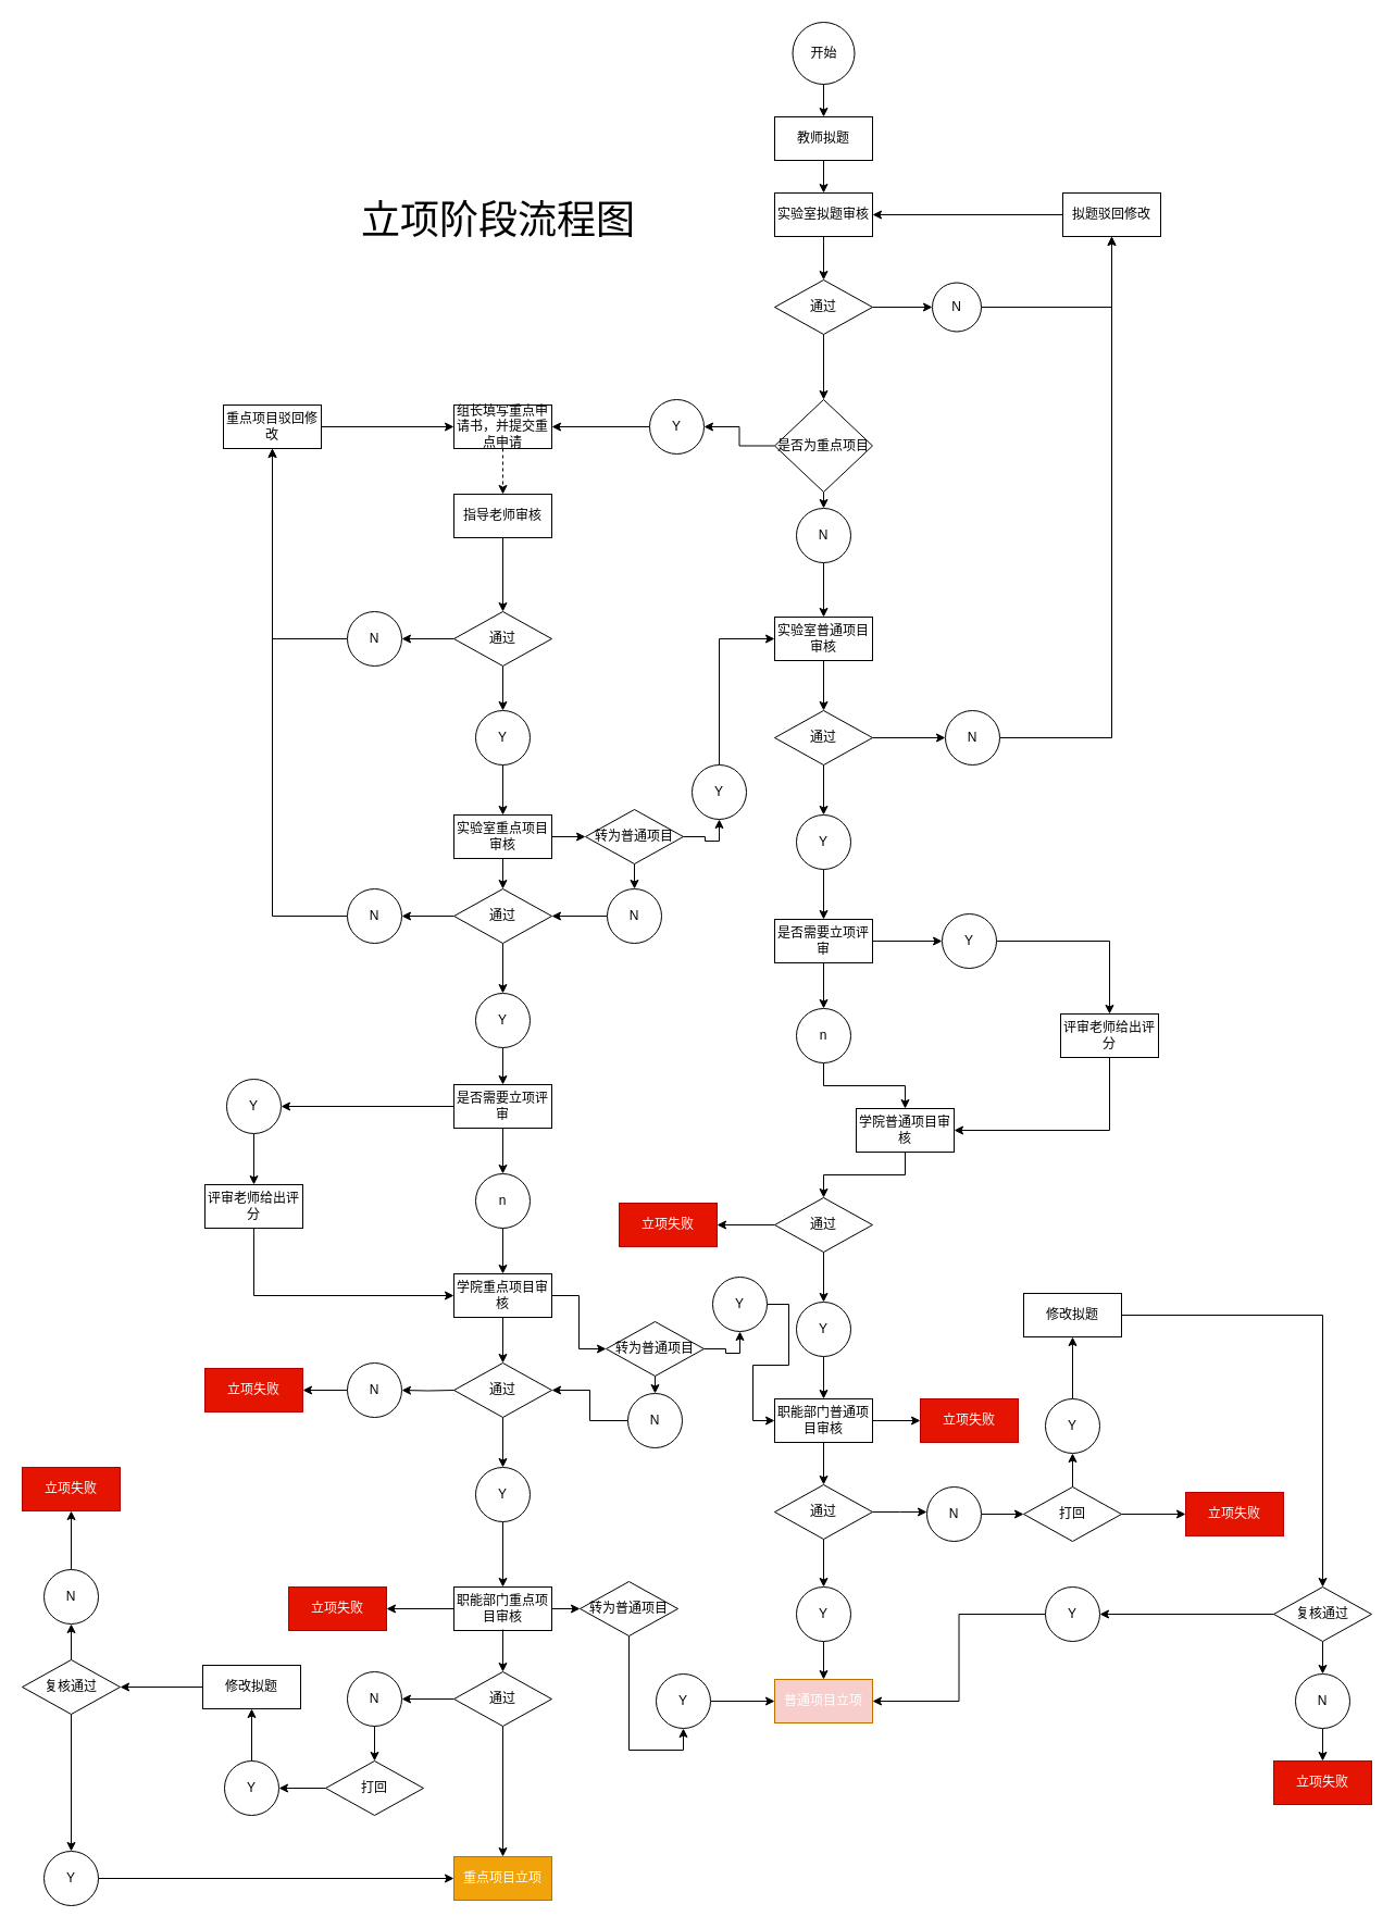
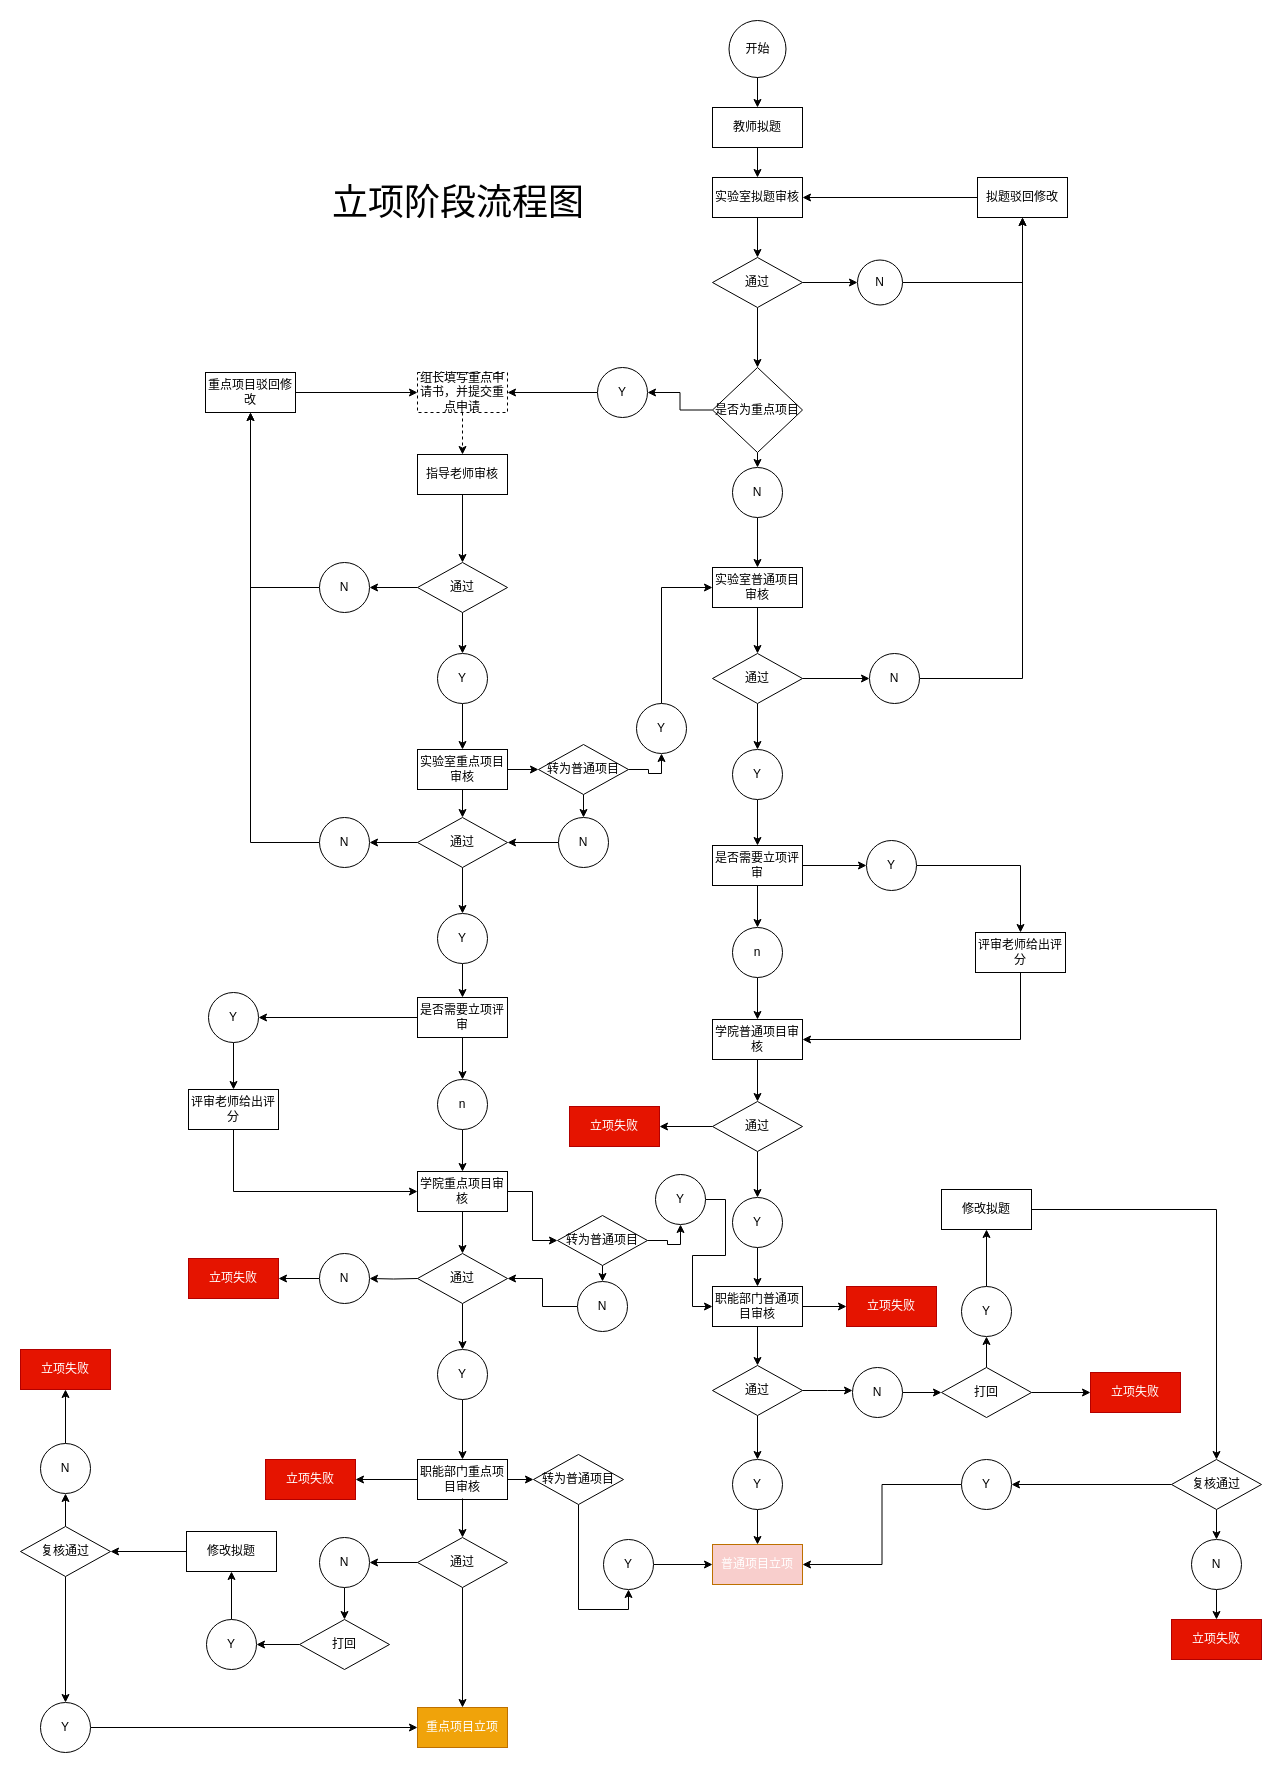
- <mxCell id="23" value="组长填写重点申请书，并提交重点申请" style="rounded=0;whiteSpace=wrap;html=1;" parent="1" vertex="1"><mxGeometry x="417" y="372" width="90" height="40" as="geometry" /></mxCell>
+ <mxCell id="23" value="组长填写重点申请书，并提交重点申请" style="rounded=0;whiteSpace=wrap;html=1;dashed=1;" parent="1" vertex="1"><mxGeometry x="417" y="372" width="90" height="40" as="geometry" /></mxCell>
- <mxCell id="43" value="学院普通项目审核" style="rounded=0;whiteSpace=wrap;html=1;" parent="1" vertex="1"><mxGeometry x="787" y="1019" width="90" height="40" as="geometry" /></mxCell>
+ <mxCell id="43" value="学院普通项目审核" style="rounded=0;whiteSpace=wrap;html=1;" parent="1" vertex="1"><mxGeometry x="712" y="1019" width="90" height="40" as="geometry" /></mxCell>
